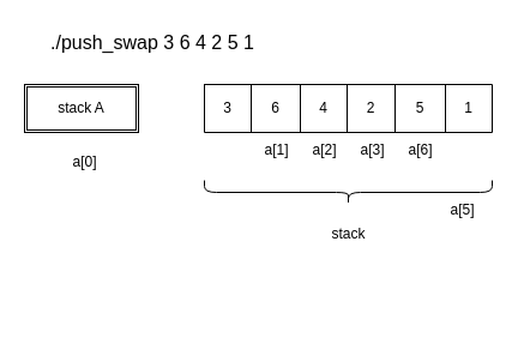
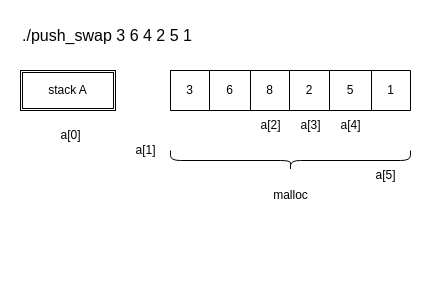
- <mxCell id="19" value="./push_swap 3 6 4 2 5 1" style="text;html=1;align=left;verticalAlign=middle;resizable=0;points=[];autosize=1;strokeColor=none;fillColor=none;fontSize=16;" parent="1" vertex="1"><mxGeometry x="40" y="20" width="190" height="30" as="geometry" /></mxCell>
+ <mxCell id="19" value="./push_swap 3 6 4 2 5 1" style="text;html=1;align=left;verticalAlign=middle;resizable=0;points=[];autosize=1;strokeColor=none;fillColor=none;fontSize=16;" parent="1" vertex="1"><mxGeometry x="20" y="20" width="190" height="30" as="geometry" /></mxCell>
- <mxCell id="6" value="4" style="shape=partialRectangle;html=1;whiteSpace=wrap;connectable=1;fillColor=none;top=0;left=0;bottom=0;right=0;overflow=hidden;movable=1;resizable=1;rotatable=1;deletable=1;editable=1;" parent="3" vertex="1"><mxGeometry x="80" width="39" height="40" as="geometry"><mxRectangle width="39" height="40" as="alternateBounds" /></mxGeometry></mxCell>
+ <mxCell id="6" value="8" style="shape=partialRectangle;html=1;whiteSpace=wrap;connectable=1;fillColor=none;top=0;left=0;bottom=0;right=0;overflow=hidden;movable=1;resizable=1;rotatable=1;deletable=1;editable=1;" parent="3" vertex="1"><mxGeometry x="80" width="39" height="40" as="geometry"><mxRectangle width="39" height="40" as="alternateBounds" /></mxGeometry></mxCell>
- <mxCell id="11" value="a[1]" style="text;html=1;align=center;verticalAlign=middle;resizable=1;points=[];autosize=1;strokeColor=none;fillColor=none;movable=1;rotatable=1;deletable=1;editable=1;connectable=1;" parent="1" vertex="1"><mxGeometry x="210" y="110" width="40" height="30" as="geometry" /></mxCell>
+ <mxCell id="11" value="a[1]" style="text;html=1;align=center;verticalAlign=middle;resizable=1;points=[];autosize=1;strokeColor=none;fillColor=none;movable=1;rotatable=1;deletable=1;editable=1;connectable=1;" parent="1" vertex="1"><mxGeometry x="125" y="135" width="40" height="30" as="geometry" /></mxCell>
- <mxCell id="14" value="a[6]" style="text;html=1;align=center;verticalAlign=middle;resizable=1;points=[];autosize=1;strokeColor=none;fillColor=none;movable=1;rotatable=1;deletable=1;editable=1;connectable=1;" parent="1" vertex="1"><mxGeometry x="330" y="110" width="40" height="30" as="geometry" /></mxCell>
+ <mxCell id="14" value="a[4]" style="text;html=1;align=center;verticalAlign=middle;resizable=1;points=[];autosize=1;strokeColor=none;fillColor=none;movable=1;rotatable=1;deletable=1;editable=1;connectable=1;" parent="1" vertex="1"><mxGeometry x="330" y="110" width="40" height="30" as="geometry" /></mxCell>
- <mxCell id="18" value="stack" style="text;html=1;align=center;verticalAlign=middle;resizable=0;points=[];autosize=1;strokeColor=none;fillColor=none;" parent="1" vertex="1"><mxGeometry x="260" y="180" width="60" height="30" as="geometry" /></mxCell>
+ <mxCell id="18" value="malloc" style="text;html=1;align=center;verticalAlign=middle;resizable=0;points=[];autosize=1;strokeColor=none;fillColor=none;" parent="1" vertex="1"><mxGeometry x="260" y="180" width="60" height="30" as="geometry" /></mxCell>
